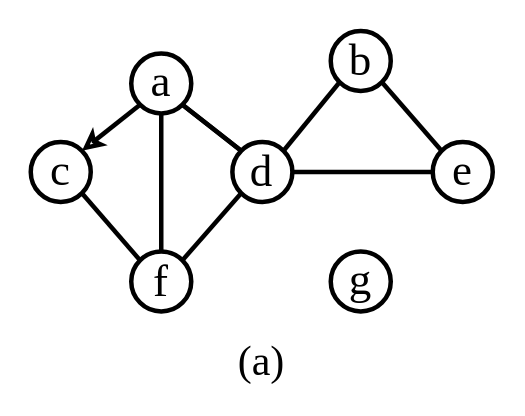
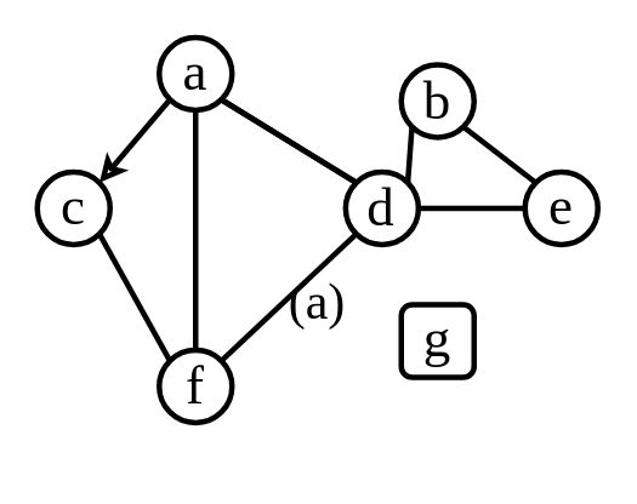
- <mxCell id="13" value="b" style="ellipse;whiteSpace=wrap;html=1;aspect=fixed;strokeWidth=3;fontFamily=Times New Roman;fontSize=30;spacing=0;spacingTop=-2;" vertex="1" parent="2"><mxGeometry x="200" width="40" height="40" as="geometry" /></mxCell>
+ <mxCell id="13" value="b" style="ellipse;whiteSpace=wrap;html=1;aspect=fixed;strokeWidth=3;fontFamily=Times New Roman;fontSize=30;spacing=0;spacingTop=-2;" vertex="1" parent="2"><mxGeometry x="200" y="15" width="40" height="40" as="geometry" /></mxCell>
- <mxCell id="18" value="a" style="ellipse;whiteSpace=wrap;html=1;aspect=fixed;strokeWidth=3;fontFamily=Times New Roman;fontSize=30;spacing=0;labelPosition=center;verticalLabelPosition=middle;align=center;verticalAlign=middle;spacingTop=-5;" vertex="1" parent="2"><mxGeometry x="67" y="15" width="40" height="40" as="geometry" /></mxCell>
+ <mxCell id="18" value="a" style="ellipse;whiteSpace=wrap;html=1;aspect=fixed;strokeWidth=3;fontFamily=Times New Roman;fontSize=30;spacing=0;labelPosition=center;verticalLabelPosition=middle;align=center;verticalAlign=middle;spacingTop=-5;" vertex="1" parent="2"><mxGeometry x="67" width="40" height="40" as="geometry" /></mxCell>
- <mxCell id="7" value="d" style="ellipse;whiteSpace=wrap;html=1;aspect=fixed;strokeWidth=3;fontFamily=Times New Roman;fontSize=30;spacing=0;spacingTop=-2;" vertex="1" parent="2"><mxGeometry x="134.42" y="74" width="40" height="40" as="geometry" /></mxCell>
+ <mxCell id="7" value="d" style="ellipse;whiteSpace=wrap;html=1;aspect=fixed;strokeWidth=3;fontFamily=Times New Roman;fontSize=30;spacing=0;spacingTop=-2;" vertex="1" parent="2"><mxGeometry x="169.42" y="74" width="40" height="40" as="geometry" /></mxCell>
- <mxCell id="4" value="f" style="ellipse;whiteSpace=wrap;html=1;aspect=fixed;strokeWidth=3;fontFamily=Times New Roman;fontSize=30;spacing=0;spacingTop=-2;" vertex="1" parent="2"><mxGeometry x="67" y="147" width="40" height="40" as="geometry" /></mxCell>
+ <mxCell id="4" value="f" style="ellipse;whiteSpace=wrap;html=1;aspect=fixed;strokeWidth=3;fontFamily=Times New Roman;fontSize=30;spacing=0;spacingTop=-2;" vertex="1" parent="2"><mxGeometry x="67" y="172" width="40" height="40" as="geometry" /></mxCell>
- <mxCell id="3" value="g" style="ellipse;whiteSpace=wrap;html=1;aspect=fixed;strokeWidth=3;fontFamily=Times New Roman;fontSize=30;spacing=0;spacingTop=-5;" vertex="1" parent="2"><mxGeometry x="200" y="147" width="40" height="40" as="geometry" /></mxCell>
+ <mxCell id="3" value="g" style="whiteSpace=wrap;html=1;aspect=fixed;strokeWidth=3;fontFamily=Times New Roman;fontSize=30;spacing=0;spacingTop=-5;rounded=1;" vertex="1" parent="2"><mxGeometry x="200" y="147" width="40" height="40" as="geometry" /></mxCell>
- <mxCell id="19" value="&lt;font style=&quot;font-size: 28px;&quot; face=&quot;Times New Roman&quot;&gt;(a)&lt;/font&gt;" style="text;html=1;strokeColor=none;fillColor=none;align=center;verticalAlign=middle;whiteSpace=wrap;rounded=0;strokeWidth=3;" vertex="1" parent="2"><mxGeometry x="124.42" y="205" width="60" height="30" as="geometry" /></mxCell>
+ <mxCell id="19" value="&lt;font style=&quot;font-size: 28px;&quot; face=&quot;Times New Roman&quot;&gt;(a)&lt;/font&gt;" style="text;html=1;strokeColor=none;fillColor=none;align=center;verticalAlign=middle;whiteSpace=wrap;rounded=0;strokeWidth=3;" vertex="1" parent="2"><mxGeometry x="124.42" y="130" width="60" height="30" as="geometry" /></mxCell>
